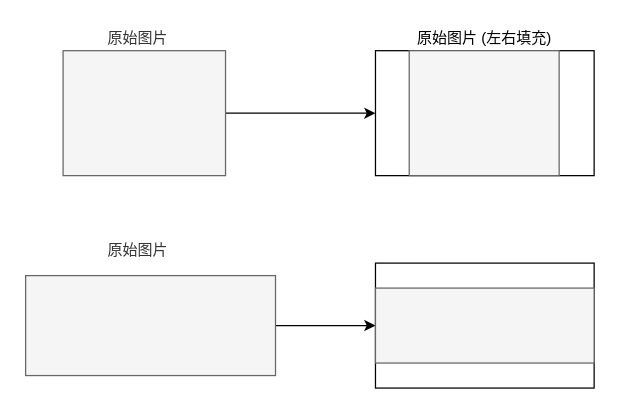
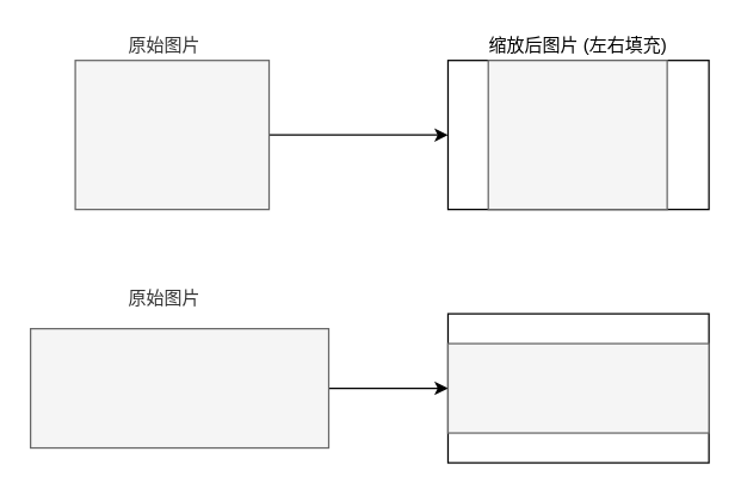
- <mxCell id="6" value="原始图片 (左右填充)" style="text;html=1;strokeColor=none;fillColor=none;align=center;verticalAlign=middle;whiteSpace=wrap;rounded=0;" vertex="1" parent="1"><mxGeometry x="325" y="20" width="125" height="20" as="geometry" /></mxCell>
+ <mxCell id="6" value="缩放后图片 (左右填充)" style="text;html=1;strokeColor=none;fillColor=none;align=center;verticalAlign=middle;whiteSpace=wrap;rounded=0;" vertex="1" parent="1"><mxGeometry x="325" y="20" width="125" height="20" as="geometry" /></mxCell>
